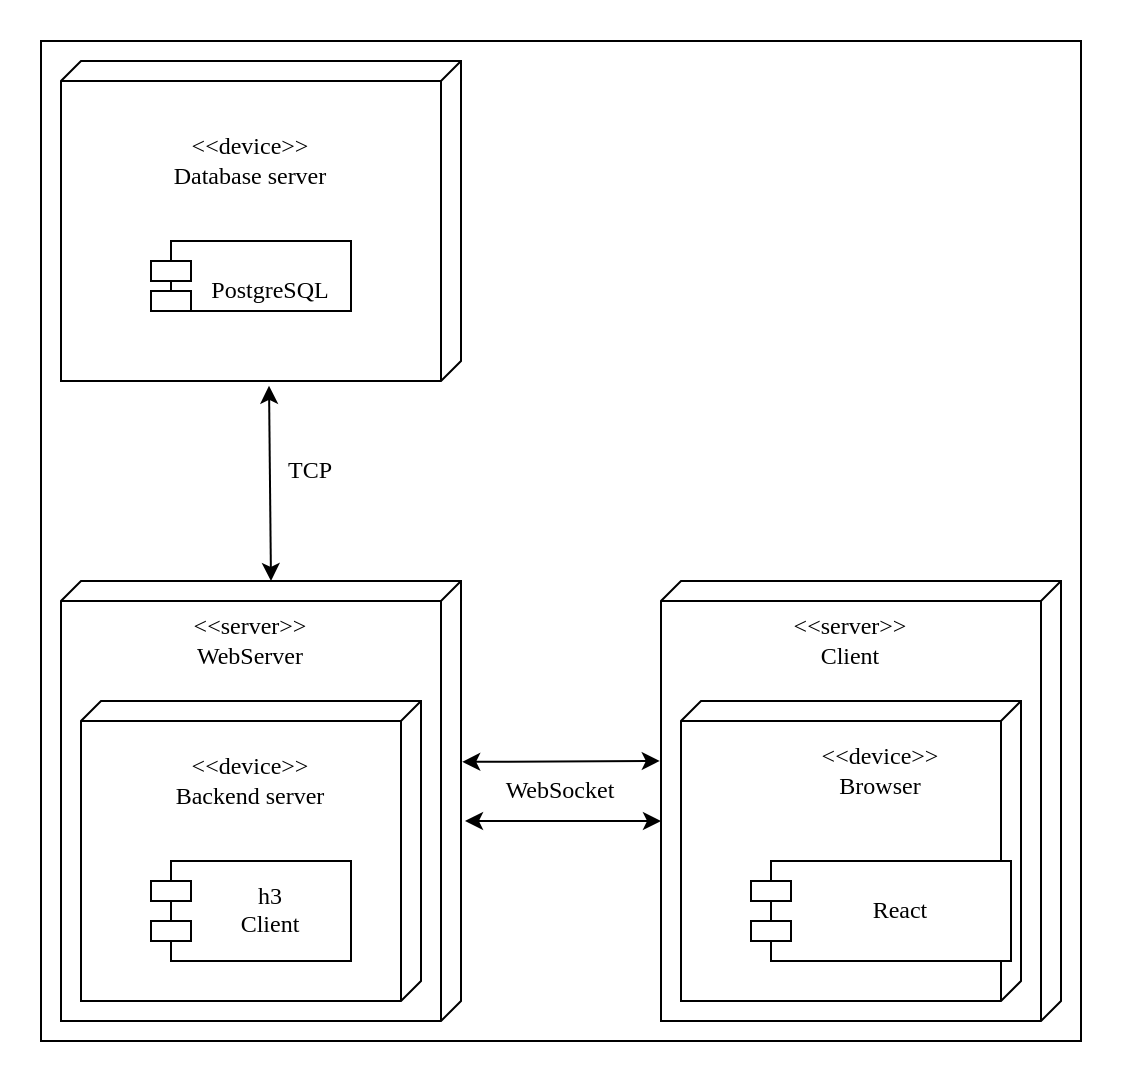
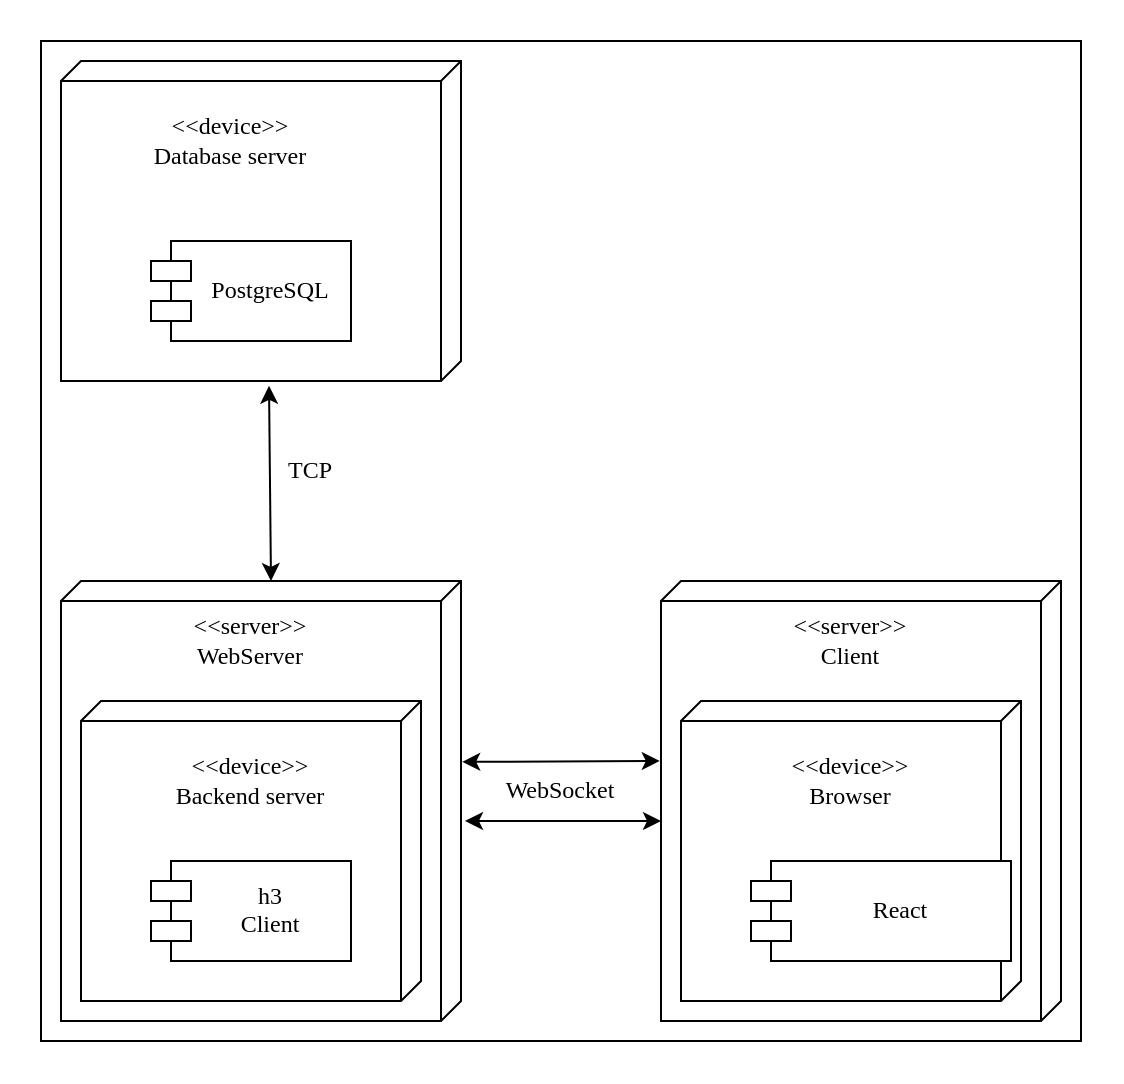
- <mxCell id="6" value="&amp;lt;&amp;lt;device&amp;gt;&amp;gt;&lt;div&gt;Database server&lt;/div&gt;" style="text;html=1;align=center;verticalAlign=middle;whiteSpace=wrap;rounded=0;fontFamily=Times New Roman;" parent="1" vertex="1"><mxGeometry x="65" y="60" width="120" height="40" as="geometry" /></mxCell>
+ <mxCell id="6" value="&amp;lt;&amp;lt;device&amp;gt;&amp;gt;&lt;div&gt;Database server&lt;/div&gt;" style="text;html=1;align=center;verticalAlign=middle;whiteSpace=wrap;rounded=0;fontFamily=Times New Roman;" parent="1" vertex="1"><mxGeometry x="55" y="50" width="120" height="40" as="geometry" /></mxCell>
- <mxCell id="7" value="PostgreSQL" style="shape=module;align=left;spacingLeft=20;align=center;verticalAlign=top;whiteSpace=wrap;html=1;fontFamily=Times New Roman;spacingTop=11;" parent="1" vertex="1"><mxGeometry x="75" y="120" width="100" height="35" as="geometry" /></mxCell>
+ <mxCell id="7" value="PostgreSQL" style="shape=module;align=left;spacingLeft=20;align=center;verticalAlign=top;whiteSpace=wrap;html=1;fontFamily=Times New Roman;spacingTop=11;" parent="1" vertex="1"><mxGeometry x="75" y="120" width="100" height="50" as="geometry" /></mxCell>
- <mxCell id="14" value="&amp;lt;&amp;lt;device&amp;gt;&amp;gt;&lt;div&gt;Browser&lt;/div&gt;" style="text;html=1;align=center;verticalAlign=middle;whiteSpace=wrap;rounded=0;fontFamily=Times New Roman;" parent="1" vertex="1"><mxGeometry x="380" y="365" width="120" height="40" as="geometry" /></mxCell>
+ <mxCell id="14" value="&amp;lt;&amp;lt;device&amp;gt;&amp;gt;&lt;div&gt;Browser&lt;/div&gt;" style="text;html=1;align=center;verticalAlign=middle;whiteSpace=wrap;rounded=0;fontFamily=Times New Roman;" parent="1" vertex="1"><mxGeometry x="365" y="370" width="120" height="40" as="geometry" /></mxCell>
